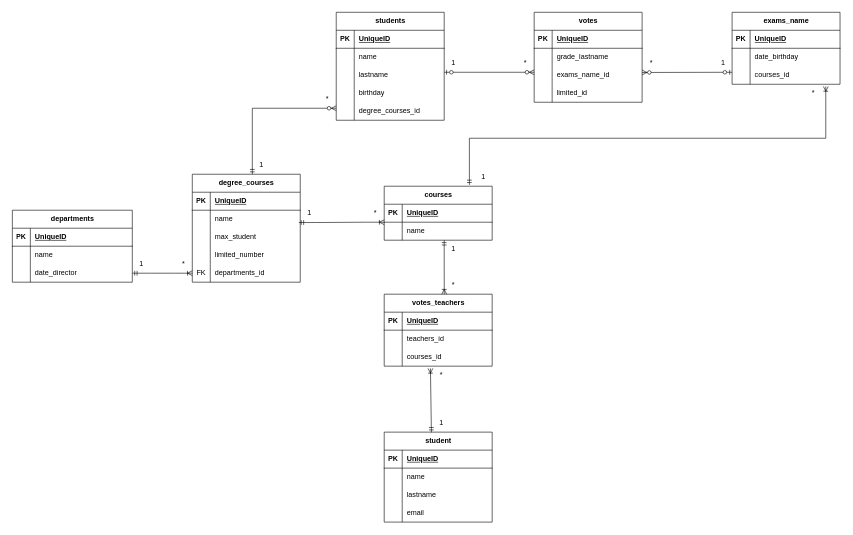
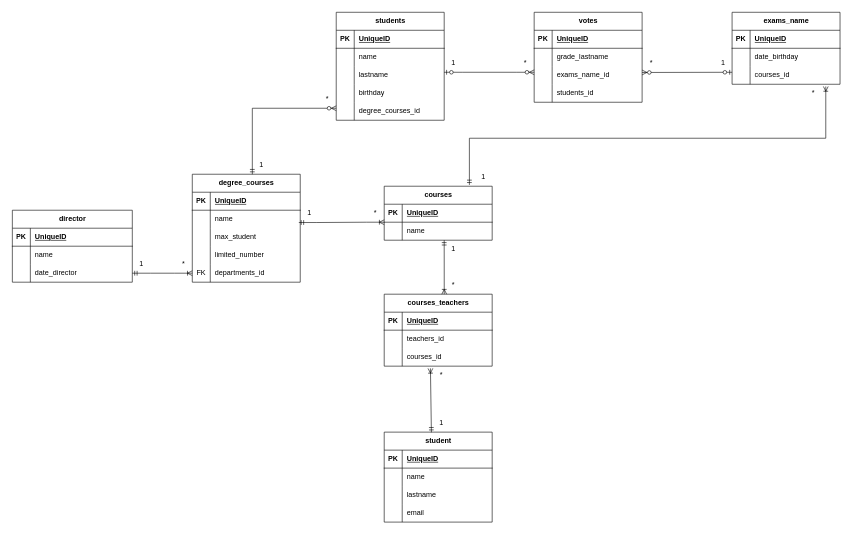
- <mxCell id="89" value="limited_id" style="shape=partialRectangle;connectable=0;fillColor=none;top=0;left=0;bottom=0;right=0;align=left;spacingLeft=6;overflow=hidden;whiteSpace=wrap;html=1;" vertex="1" parent="87"><mxGeometry x="30" width="150" height="30" as="geometry"><mxRectangle width="150" height="30" as="alternateBounds" /></mxGeometry></mxCell>
+ <mxCell id="89" value="students_id" style="shape=partialRectangle;connectable=0;fillColor=none;top=0;left=0;bottom=0;right=0;align=left;spacingLeft=6;overflow=hidden;whiteSpace=wrap;html=1;" vertex="1" parent="87"><mxGeometry x="30" width="150" height="30" as="geometry"><mxRectangle width="150" height="30" as="alternateBounds" /></mxGeometry></mxCell>
- <mxCell id="2" value="departments" style="shape=table;startSize=30;container=1;collapsible=1;childLayout=tableLayout;fixedRows=1;rowLines=0;fontStyle=1;align=center;resizeLast=1;html=1;" vertex="1" parent="1"><mxGeometry y="350" width="200" height="120" as="geometry" x="20" /></mxCell>
+ <mxCell id="2" value="director" style="shape=table;startSize=30;container=1;collapsible=1;childLayout=tableLayout;fixedRows=1;rowLines=0;fontStyle=1;align=center;resizeLast=1;html=1;" vertex="1" parent="1"><mxGeometry y="350" width="200" height="120" as="geometry" x="20" /></mxCell>
- <mxCell id="93" value="votes_teachers" style="shape=table;startSize=30;container=1;collapsible=1;childLayout=tableLayout;fixedRows=1;rowLines=0;fontStyle=1;align=center;resizeLast=1;html=1;" vertex="1" parent="1"><mxGeometry x="640" y="490" width="180" height="120" as="geometry" /></mxCell>
+ <mxCell id="93" value="courses_teachers" style="shape=table;startSize=30;container=1;collapsible=1;childLayout=tableLayout;fixedRows=1;rowLines=0;fontStyle=1;align=center;resizeLast=1;html=1;" vertex="1" parent="1"><mxGeometry x="640" y="490" width="180" height="120" as="geometry" /></mxCell>
